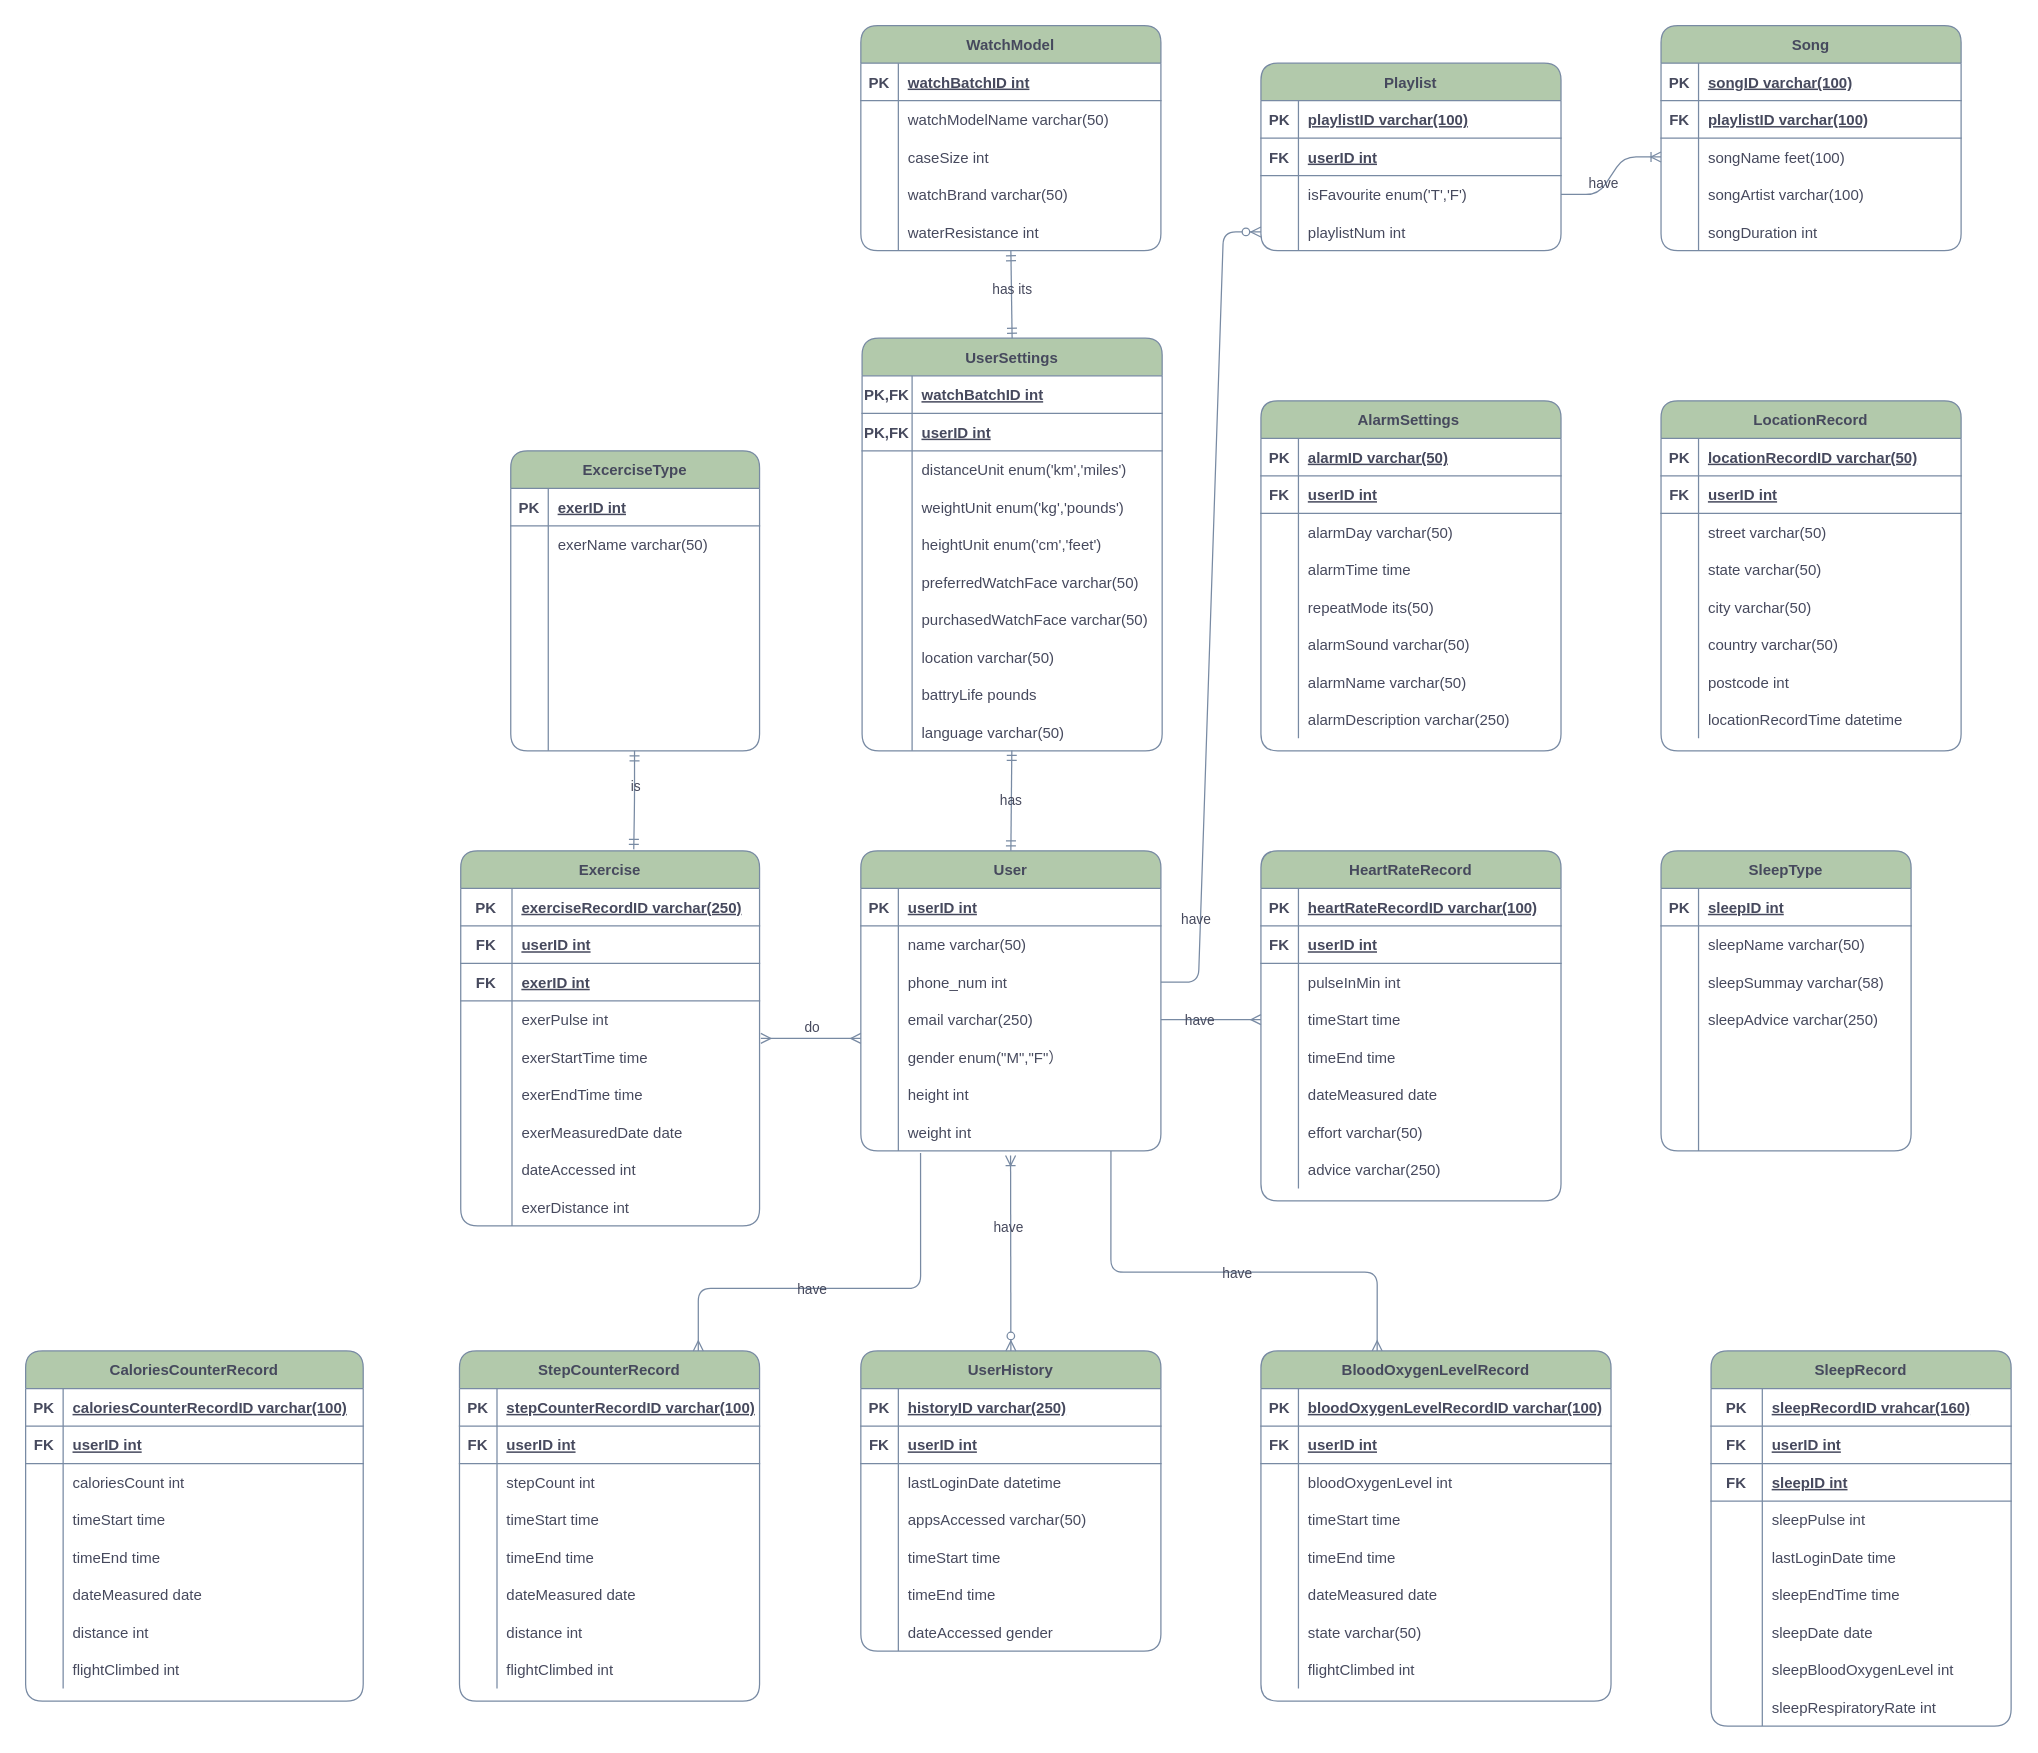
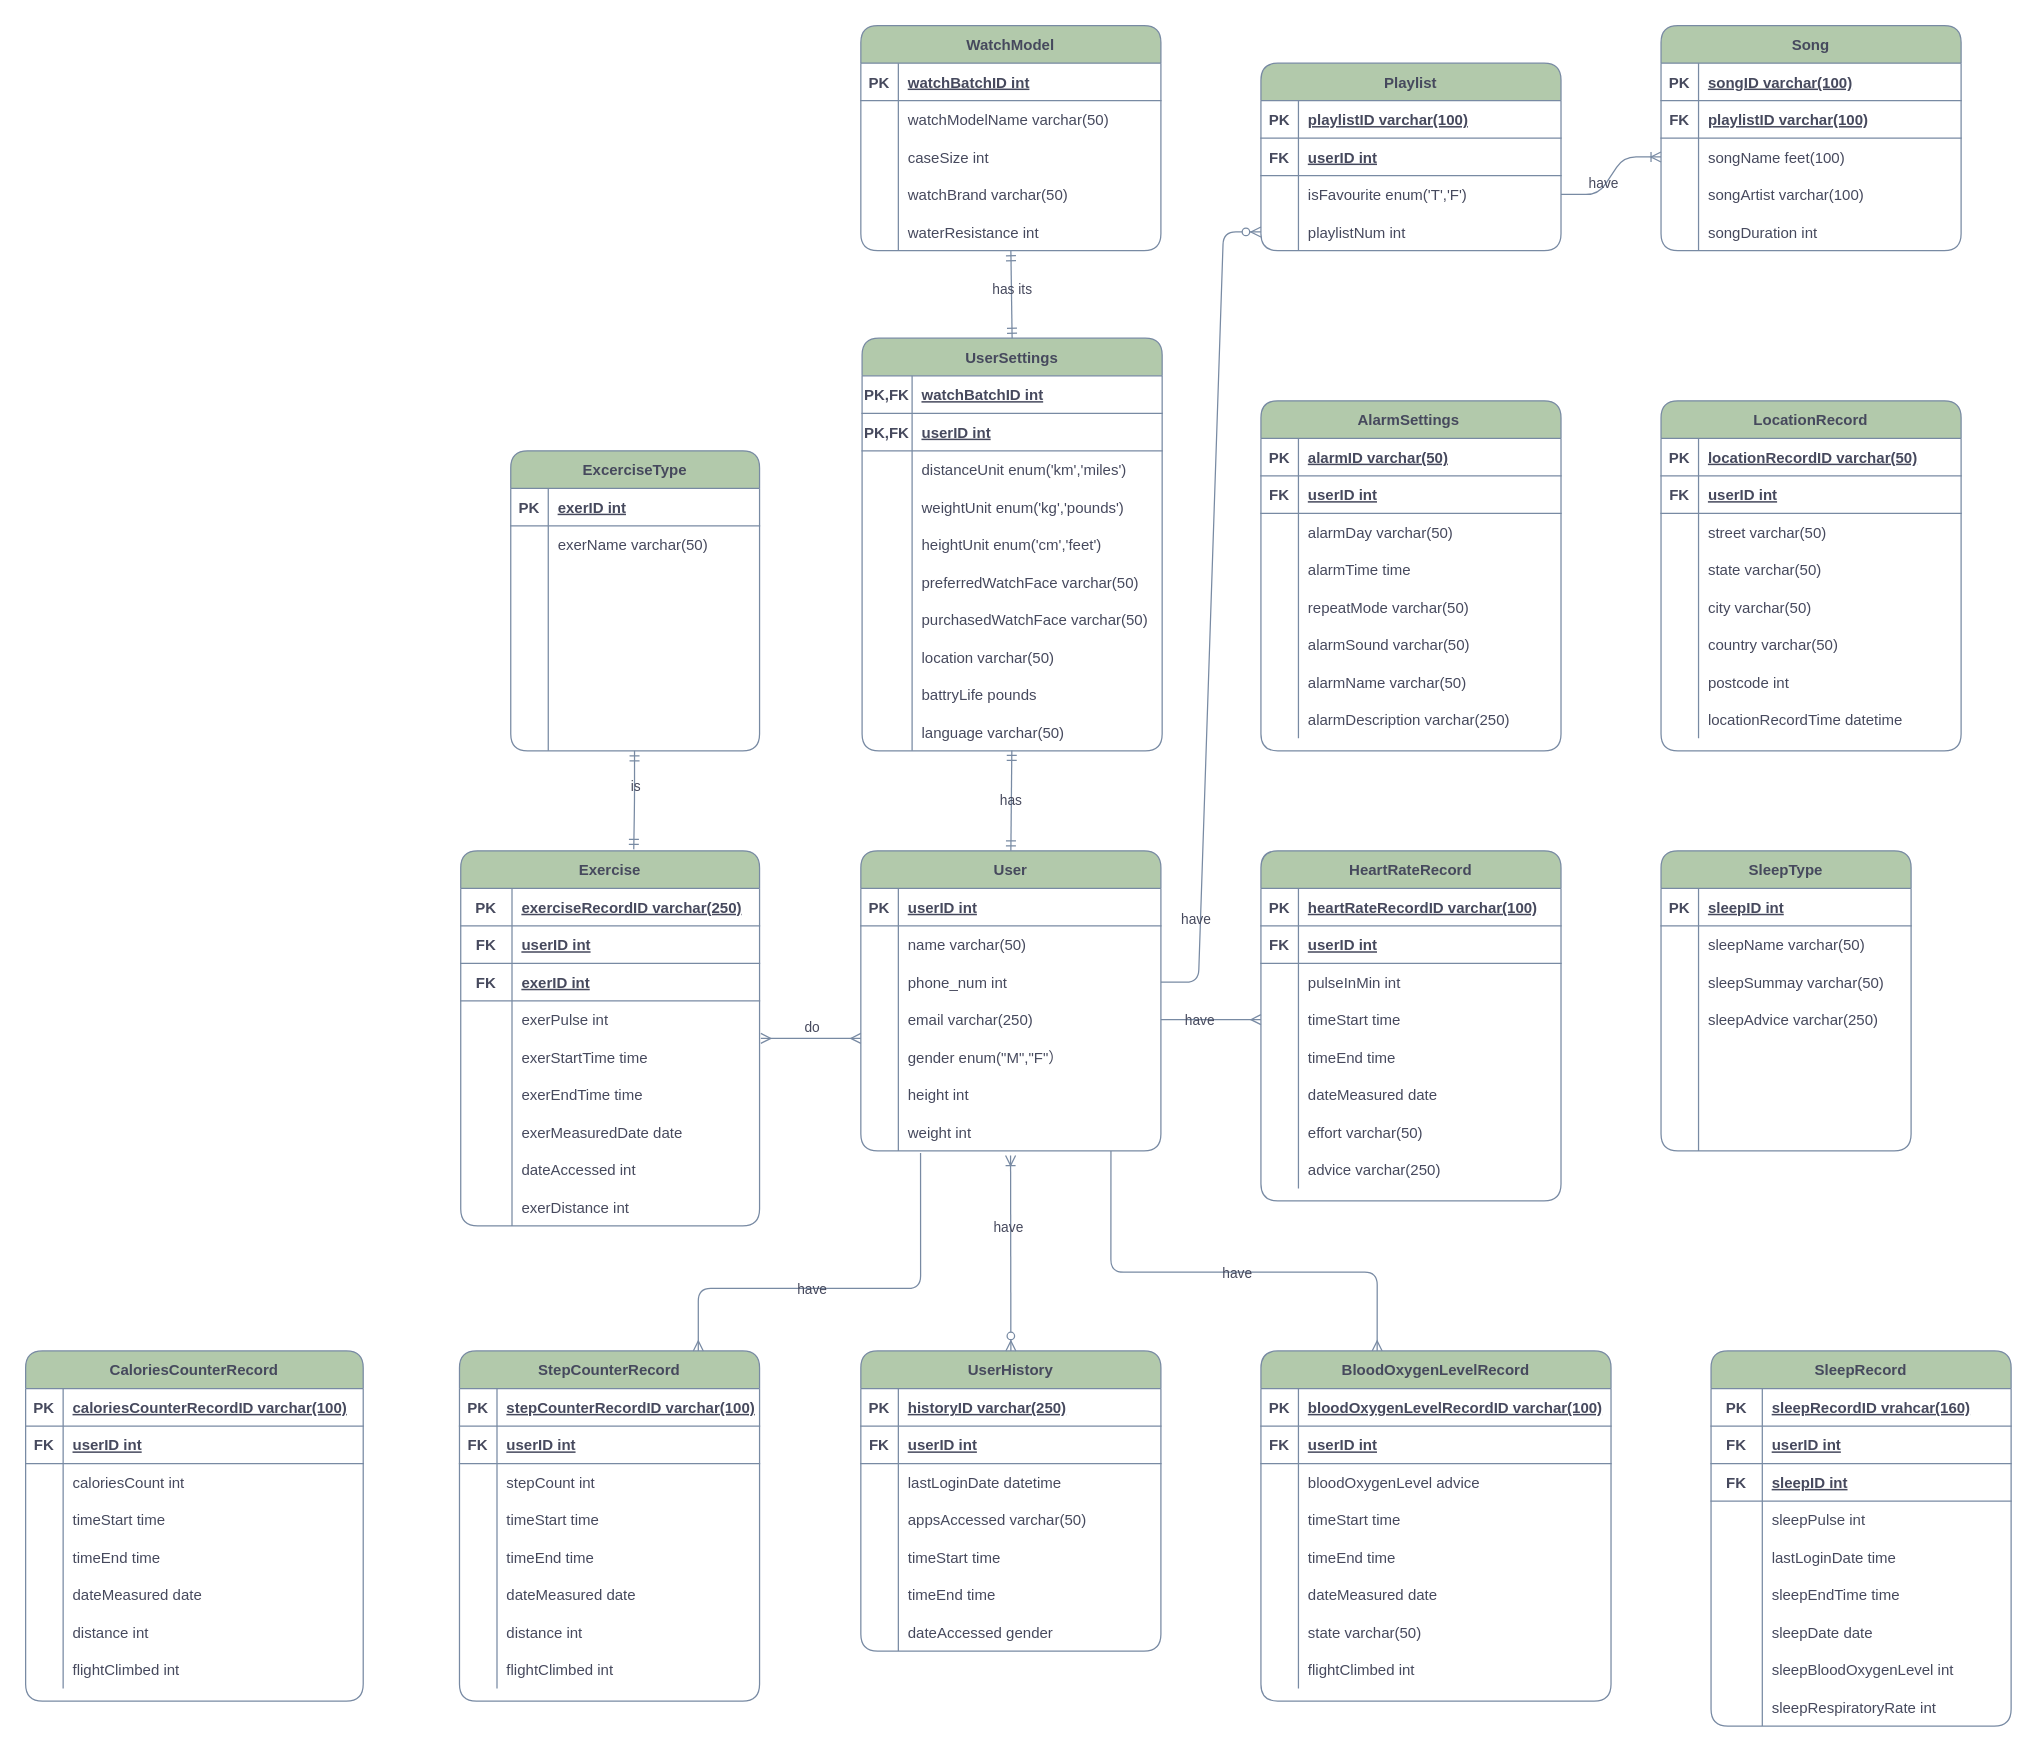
- <mxCell id="224" value="repeatMode its(50)" style="shape=partialRectangle;connectable=0;fillColor=none;top=0;left=0;bottom=0;right=0;align=left;spacingLeft=6;overflow=hidden;labelBackgroundColor=none;strokeColor=#788AA3;fontColor=#46495D;rounded=1;" parent="222" vertex="1"><mxGeometry x="30" width="210" height="30" as="geometry"><mxRectangle width="210" height="30" as="alternateBounds" /></mxGeometry></mxCell>
+ <mxCell id="224" value="repeatMode varchar(50)" style="shape=partialRectangle;connectable=0;fillColor=none;top=0;left=0;bottom=0;right=0;align=left;spacingLeft=6;overflow=hidden;labelBackgroundColor=none;strokeColor=#788AA3;fontColor=#46495D;rounded=1;" parent="222" vertex="1"><mxGeometry x="30" width="210" height="30" as="geometry"><mxRectangle width="210" height="30" as="alternateBounds" /></mxGeometry></mxCell>
- <mxCell id="293" value="sleepSummay varchar(58)" style="shape=partialRectangle;connectable=0;fillColor=none;top=0;left=0;bottom=0;right=0;align=left;spacingLeft=6;overflow=hidden;labelBackgroundColor=none;strokeColor=#788AA3;fontColor=#46495D;rounded=1;" parent="291" vertex="1"><mxGeometry x="30" width="170" height="30" as="geometry"><mxRectangle width="170" height="30" as="alternateBounds" /></mxGeometry></mxCell>
+ <mxCell id="293" value="sleepSummay varchar(50)" style="shape=partialRectangle;connectable=0;fillColor=none;top=0;left=0;bottom=0;right=0;align=left;spacingLeft=6;overflow=hidden;labelBackgroundColor=none;strokeColor=#788AA3;fontColor=#46495D;rounded=1;" parent="291" vertex="1"><mxGeometry x="30" width="170" height="30" as="geometry"><mxRectangle width="170" height="30" as="alternateBounds" /></mxGeometry></mxCell>
- <mxCell id="343" value="bloodOxygenLevel int" style="shape=partialRectangle;connectable=0;fillColor=none;top=0;left=0;bottom=0;right=0;align=left;spacingLeft=6;overflow=hidden;labelBackgroundColor=none;strokeColor=#788AA3;fontColor=#46495D;rounded=1;" vertex="1" parent="341"><mxGeometry x="30" width="250" height="30" as="geometry"><mxRectangle width="250" height="30" as="alternateBounds" /></mxGeometry></mxCell>
+ <mxCell id="343" value="bloodOxygenLevel advice" style="shape=partialRectangle;connectable=0;fillColor=none;top=0;left=0;bottom=0;right=0;align=left;spacingLeft=6;overflow=hidden;labelBackgroundColor=none;strokeColor=#788AA3;fontColor=#46495D;rounded=1;" vertex="1" parent="341"><mxGeometry x="30" width="250" height="30" as="geometry"><mxRectangle width="250" height="30" as="alternateBounds" /></mxGeometry></mxCell>
